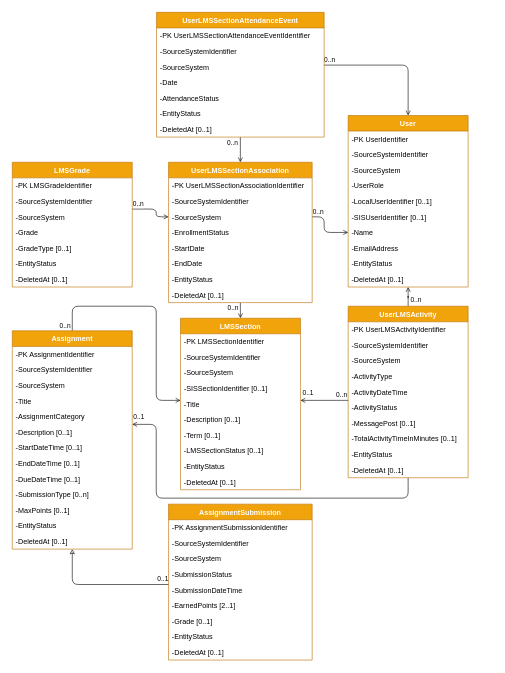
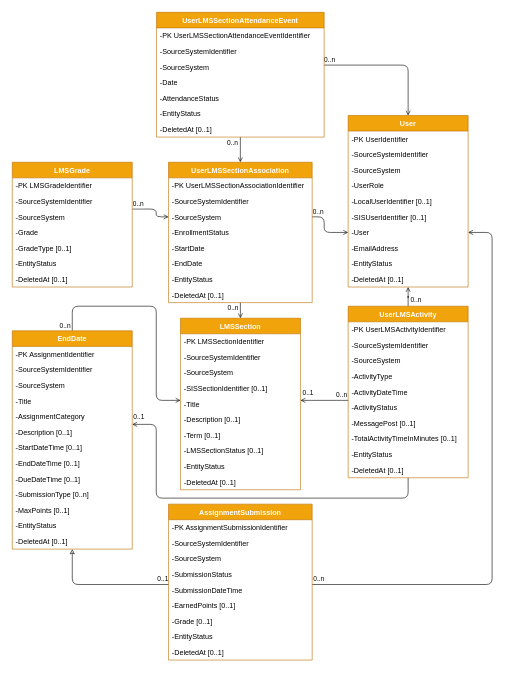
- <mxCell id="65" value="-Name" style="text;align=left;verticalAlign=top;spacingLeft=4;spacingRight=4;overflow=hidden;rotatable=0;points=[[0,0.5],[1,0.5]];portConstraint=eastwest;" parent="58" vertex="1"><mxGeometry y="182" width="200" height="26" as="geometry" /></mxCell>
+ <mxCell id="65" value="-User" style="text;align=left;verticalAlign=top;spacingLeft=4;spacingRight=4;overflow=hidden;rotatable=0;points=[[0,0.5],[1,0.5]];portConstraint=eastwest;" parent="58" vertex="1"><mxGeometry y="182" width="200" height="26" as="geometry" /></mxCell>
- <mxCell id="28" value="Assignment" style="swimlane;fontStyle=1;childLayout=stackLayout;horizontal=1;startSize=26;horizontalStack=0;resizeParent=1;resizeParentMax=0;resizeLast=0;collapsible=1;marginBottom=0;fillColor=#f0a30a;strokeColor=#BD7000;fontColor=#ffffff;" parent="1" vertex="1"><mxGeometry x="20" y="551" width="200" height="364" as="geometry" /></mxCell>
+ <mxCell id="28" value="EndDate" style="swimlane;fontStyle=1;childLayout=stackLayout;horizontal=1;startSize=26;horizontalStack=0;resizeParent=1;resizeParentMax=0;resizeLast=0;collapsible=1;marginBottom=0;fillColor=#f0a30a;strokeColor=#BD7000;fontColor=#ffffff;" parent="1" vertex="1"><mxGeometry x="20" y="551" width="200" height="364" as="geometry" /></mxCell>
+ <mxCell id="16" style="edgeStyle=orthogonalEdgeStyle;rounded=1;orthogonalLoop=1;jettySize=auto;html=1;startArrow=none;startFill=0;endArrow=open;endFill=0;" parent="1" source="89" target="58" edge="1"><mxGeometry relative="1" as="geometry"><Array as="points"><mxPoint x="820" y="974" /><mxPoint x="820" y="387" /></Array><mxPoint x="540" y="900" as="sourcePoint" /><mxPoint x="540" y="420" as="targetPoint" /></mxGeometry></mxCell>
+ <mxCell id="17" value="0..n" style="edgeLabel;html=1;align=center;verticalAlign=middle;resizable=0;points=[];" parent="16" vertex="1" connectable="0"><mxGeometry x="-0.871" y="11" relative="1" as="geometry"><mxPoint x="-49.33" as="offset" /></mxGeometry></mxCell>
- <mxCell id="95" value="-EarnedPoints [2..1]" style="text;align=left;verticalAlign=top;spacingLeft=4;spacingRight=4;overflow=hidden;rotatable=0;points=[[0,0.5],[1,0.5]];portConstraint=eastwest;" parent="89" vertex="1"><mxGeometry y="156" width="239.5" height="26" as="geometry" /></mxCell>
+ <mxCell id="95" value="-EarnedPoints [0..1]" style="text;align=left;verticalAlign=top;spacingLeft=4;spacingRight=4;overflow=hidden;rotatable=0;points=[[0,0.5],[1,0.5]];portConstraint=eastwest;" parent="89" vertex="1"><mxGeometry y="156" width="239.5" height="26" as="geometry" /></mxCell>
